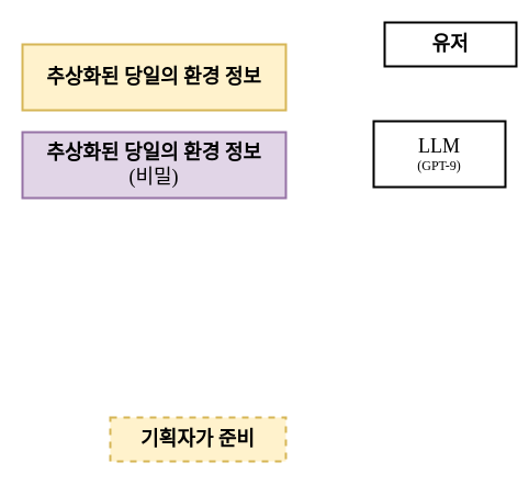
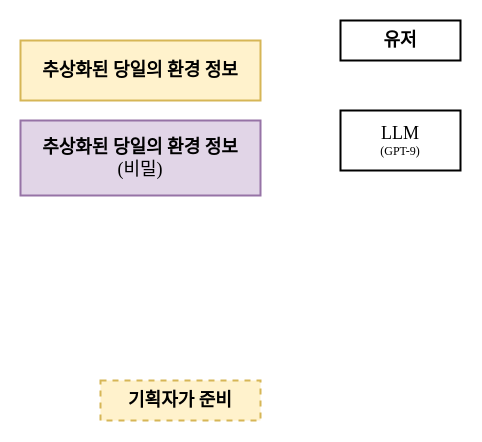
- <mxCell id="4" value="&lt;font face=&quot;Comic Sans MS&quot;&gt;&lt;span style=&quot;font-size: 18px;&quot;&gt;유저&lt;/span&gt;&lt;/font&gt;" style="rounded=0;whiteSpace=wrap;html=1;strokeWidth=2;fontStyle=1" vertex="1" parent="1"><mxGeometry x="350" y="20" width="120" height="40" as="geometry" /></mxCell>
+ <mxCell id="4" value="&lt;font face=&quot;Comic Sans MS&quot;&gt;&lt;span style=&quot;font-size: 18px;&quot;&gt;유저&lt;/span&gt;&lt;/font&gt;" style="rounded=0;whiteSpace=wrap;html=1;strokeWidth=2;fontStyle=1" vertex="1" parent="1"><mxGeometry x="340" y="20" width="120" height="40" as="geometry" /></mxCell>
- <mxCell id="6" value="&lt;font face=&quot;Comic Sans MS&quot;&gt;&lt;span style=&quot;font-size: 18px;&quot;&gt;&lt;b&gt;추상화된 당일의 환경 정보&lt;/b&gt;&lt;br&gt;(비밀)&lt;br&gt;&lt;/span&gt;&lt;/font&gt;" style="rounded=0;whiteSpace=wrap;html=1;strokeWidth=2;fillColor=#e1d5e7;strokeColor=#9673a6;" vertex="1" parent="1"><mxGeometry x="20" y="120" width="240" height="60" as="geometry" /></mxCell>
+ <mxCell id="6" value="&lt;font face=&quot;Comic Sans MS&quot;&gt;&lt;span style=&quot;font-size: 18px;&quot;&gt;&lt;b&gt;추상화된 당일의 환경 정보&lt;/b&gt;&lt;br&gt;(비밀)&lt;br&gt;&lt;/span&gt;&lt;/font&gt;" style="rounded=0;whiteSpace=wrap;html=1;strokeWidth=2;fillColor=#e1d5e7;strokeColor=#9673a6;" vertex="1" parent="1"><mxGeometry x="20" y="120" width="240" height="75" as="geometry" /></mxCell>
